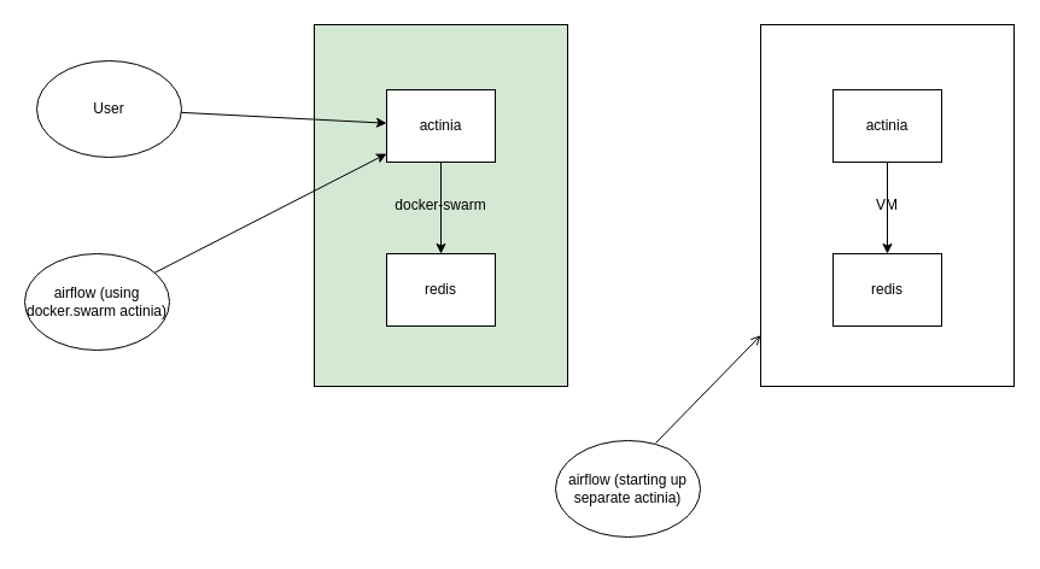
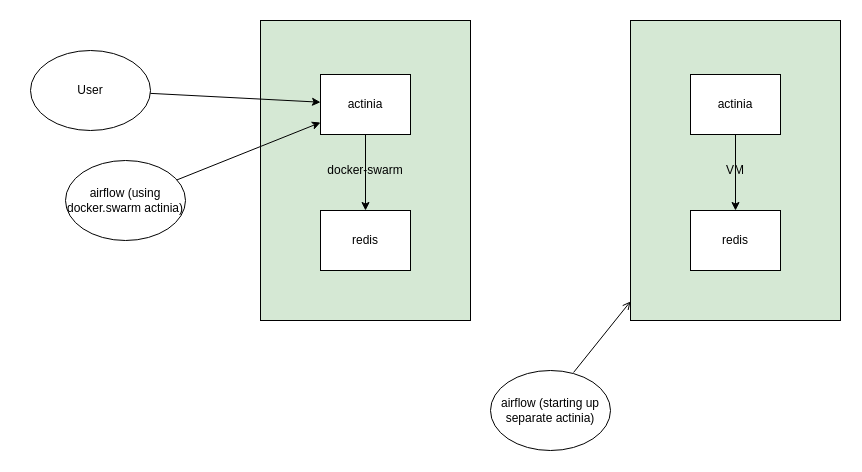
- <mxCell id="11" value="&lt;span&gt;VM&lt;/span&gt;" style="rounded=0;whiteSpace=wrap;html=1;" vertex="1" parent="1"><mxGeometry x="630" y="20" width="210" height="300" as="geometry" /></mxCell>
+ <mxCell id="11" value="&lt;span&gt;VM&lt;/span&gt;" style="rounded=0;whiteSpace=wrap;html=1;fillColor=#d5e8d4;" vertex="1" parent="1"><mxGeometry x="630" y="20" width="210" height="300" as="geometry" /></mxCell>
- <mxCell id="4" value="airflow (using docker.swarm actinia)" style="ellipse;whiteSpace=wrap;html=1;" parent="1" vertex="1"><mxGeometry x="20" y="210" width="120" height="80" as="geometry" /></mxCell>
+ <mxCell id="4" value="airflow (using docker.swarm actinia)" style="ellipse;whiteSpace=wrap;html=1;" parent="1" vertex="1"><mxGeometry x="65" y="160" width="120" height="80" as="geometry" /></mxCell>
- <mxCell id="10" value="airflow (starting up separate actinia)" style="ellipse;whiteSpace=wrap;html=1;" vertex="1" parent="1"><mxGeometry x="460" y="365" width="120" height="80" as="geometry" /></mxCell>
+ <mxCell id="10" value="airflow (starting up separate actinia)" style="ellipse;whiteSpace=wrap;html=1;" vertex="1" parent="1"><mxGeometry x="490" y="370" width="120" height="80" as="geometry" /></mxCell>
